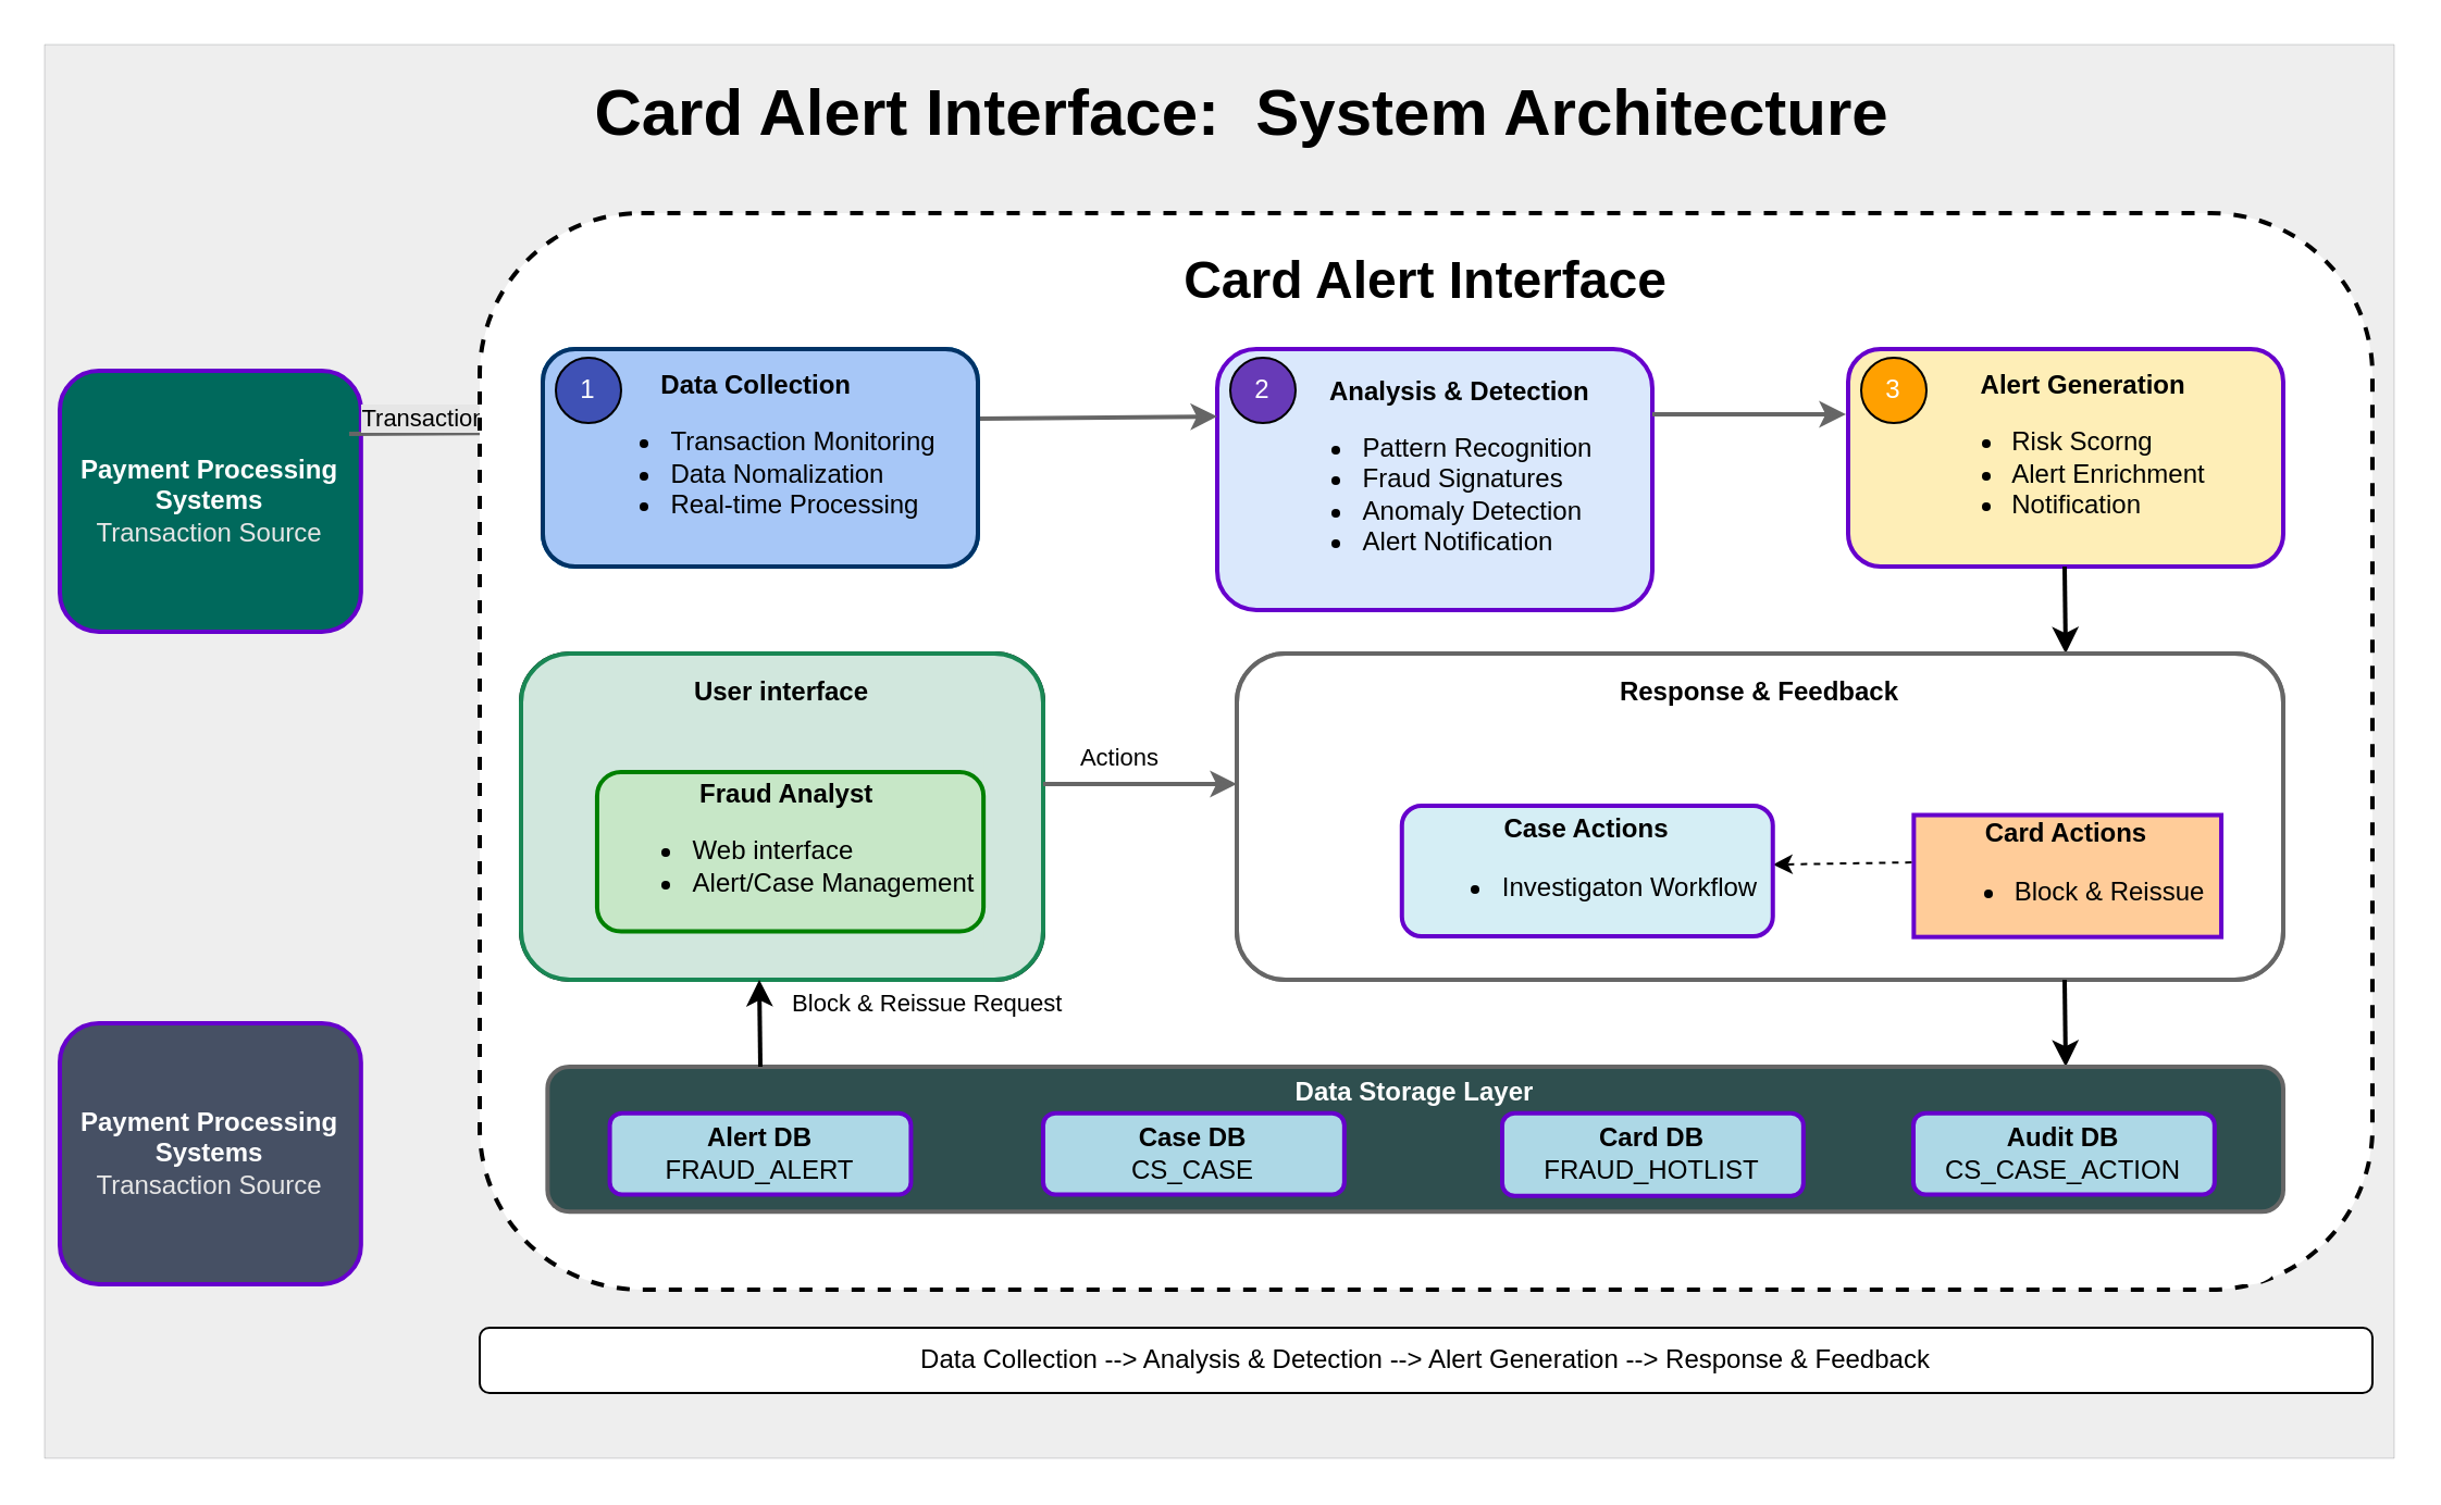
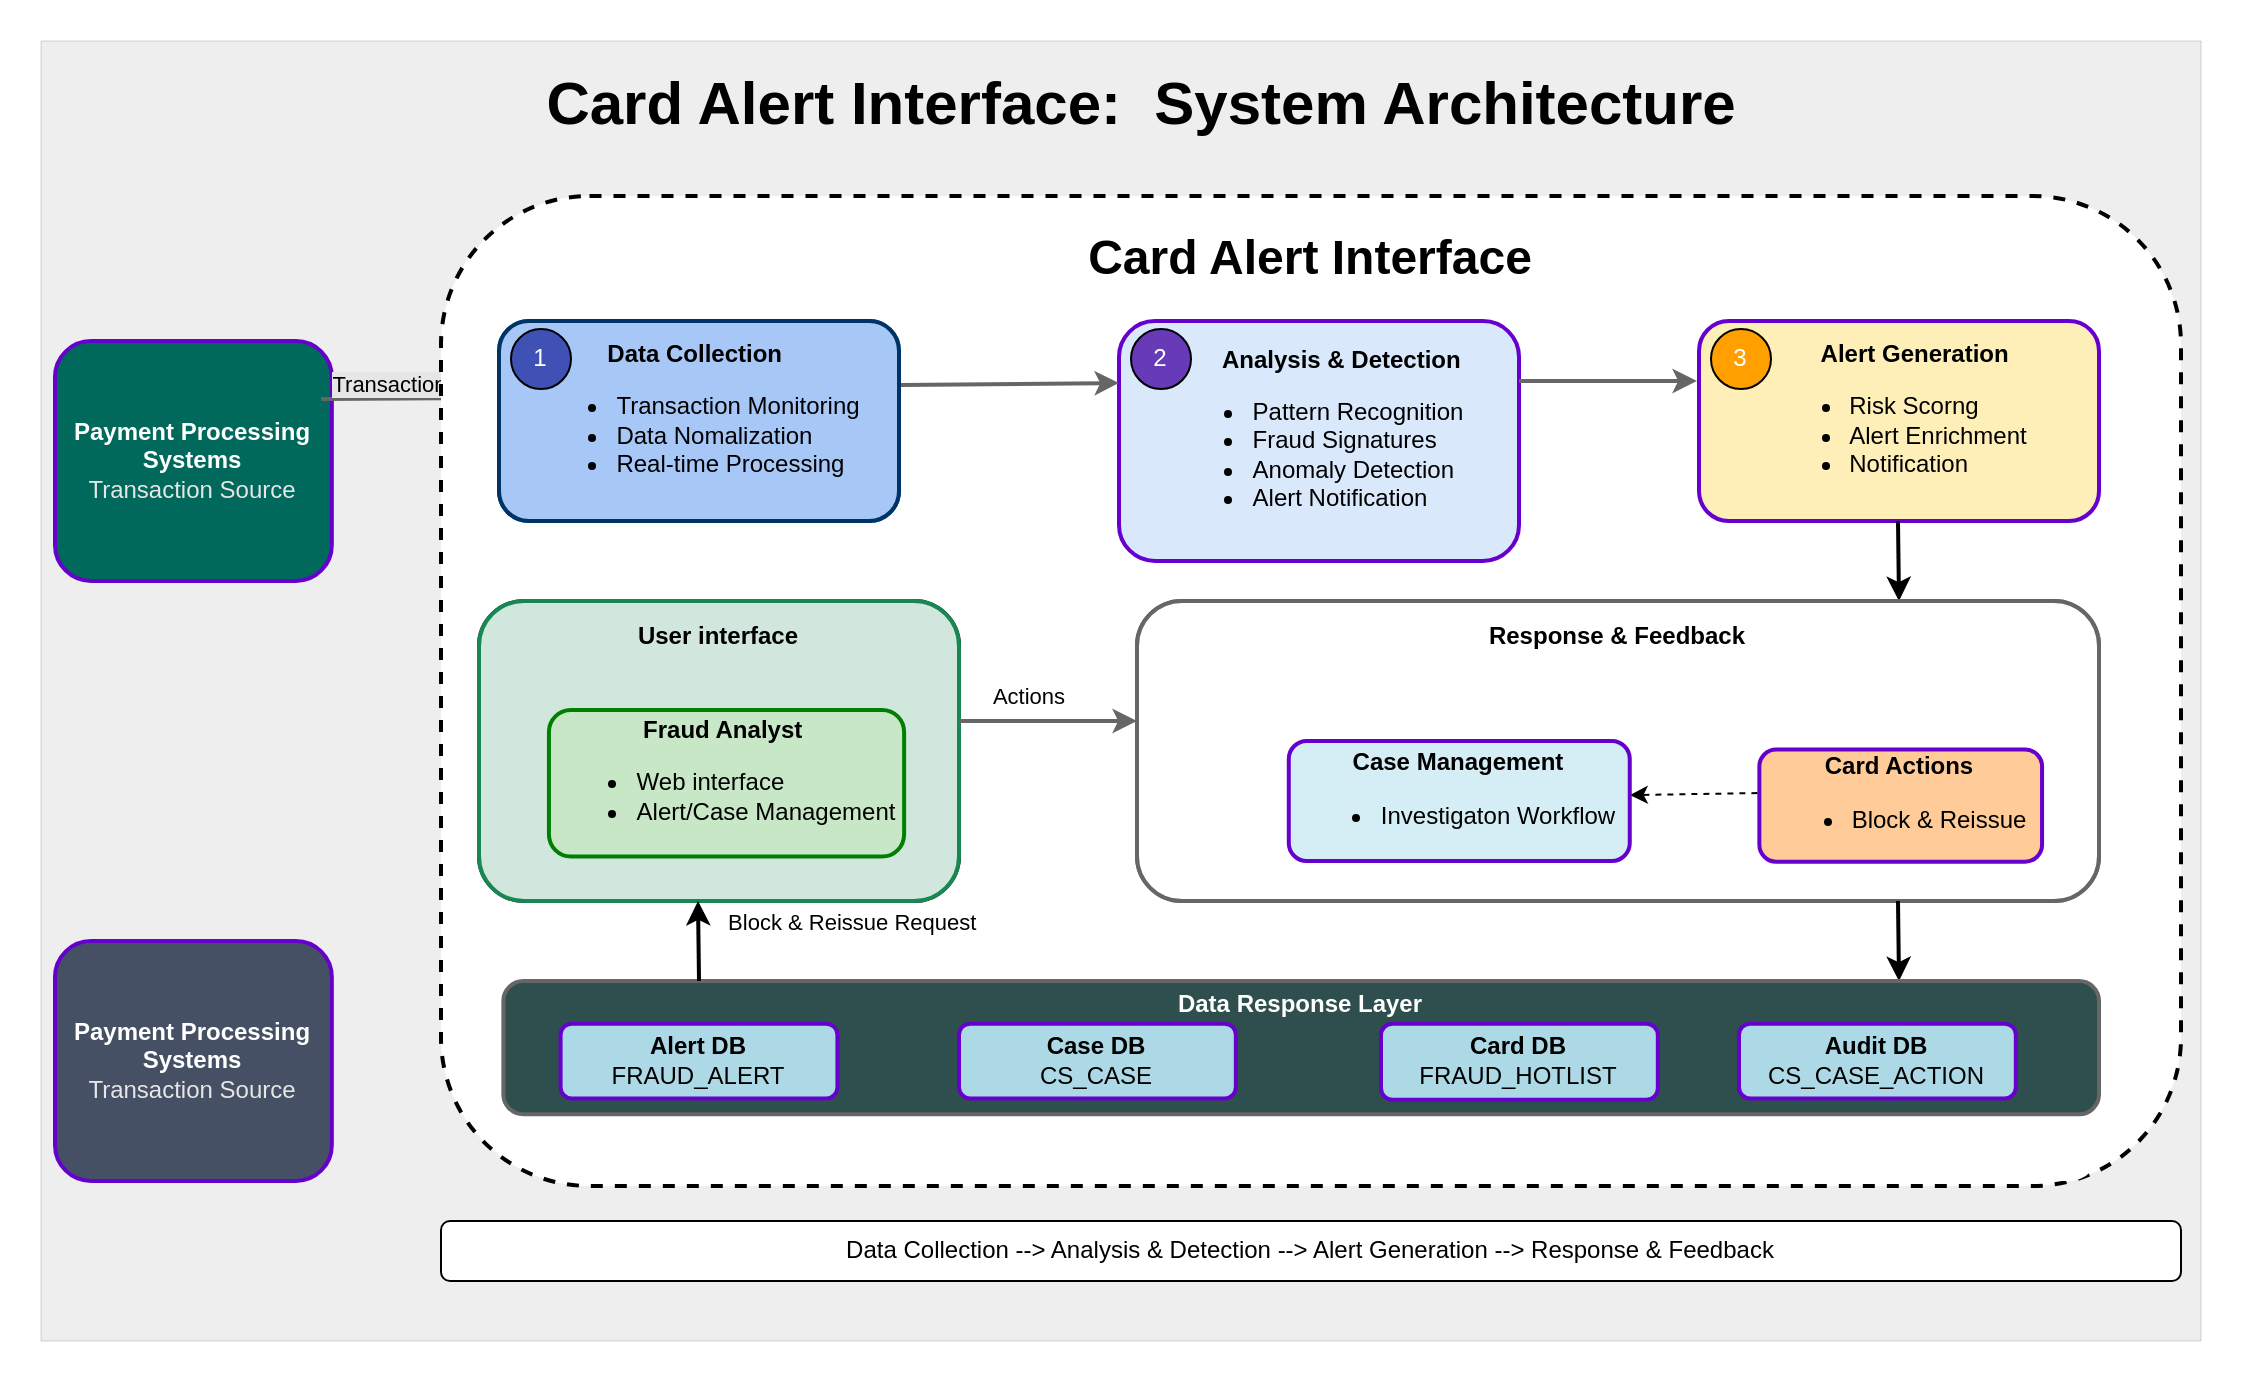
- <mxCell id="27" value="&lt;b style=&quot;background-color: transparent; color: light-dark(rgb(0, 0, 0), rgb(255, 255, 255));&quot;&gt;Case Actions&lt;/b&gt;&lt;br&gt;&lt;ul&gt;&lt;li style=&quot;&quot;&gt;Investigaton Workflow&lt;/li&gt;&lt;/ul&gt;" style="rounded=1;whiteSpace=wrap;html=1;fillColor=light-dark(#D5EEF5,#FFFFFF);strokeColor=#6600CC;strokeWidth=2;labelPosition=center;verticalLabelPosition=middle;align=center;verticalAlign=middle;" vertex="1" parent="26"><mxGeometry x="25.832" y="20" width="170.494" height="60" as="geometry" /></mxCell>
+ <mxCell id="27" value="&lt;b style=&quot;background-color: transparent; color: light-dark(rgb(0, 0, 0), rgb(255, 255, 255));&quot;&gt;Case Management&lt;/b&gt;&lt;br&gt;&lt;ul&gt;&lt;li style=&quot;&quot;&gt;Investigaton Workflow&lt;/li&gt;&lt;/ul&gt;" style="rounded=1;whiteSpace=wrap;html=1;fillColor=light-dark(#D5EEF5,#FFFFFF);strokeColor=#6600CC;strokeWidth=2;labelPosition=center;verticalLabelPosition=middle;align=center;verticalAlign=middle;" vertex="1" parent="26"><mxGeometry x="25.832" y="20" width="170.494" height="60" as="geometry" /></mxCell>
- <mxCell id="24" value="&lt;b style=&quot;text-align: left; background-color: transparent; color: light-dark(rgb(0, 0, 0), rgb(255, 255, 255));&quot;&gt;Card Actions&lt;/b&gt;&lt;br&gt;&lt;ul&gt;&lt;li style=&quot;text-align: left;&quot;&gt;Block &amp;amp; Reissue&lt;/li&gt;&lt;/ul&gt;" style="whiteSpace=wrap;html=1;fillColor=light-dark(#FFCC99,#FFFFFF);strokeColor=#6600CC;strokeWidth=2;labelPosition=center;verticalLabelPosition=middle;align=center;verticalAlign=middle;rounded=0;" vertex="1" parent="23"><mxGeometry y="24.273" width="141.355" height="56.064" as="geometry" /></mxCell>
+ <mxCell id="24" value="&lt;b style=&quot;text-align: left; background-color: transparent; color: light-dark(rgb(0, 0, 0), rgb(255, 255, 255));&quot;&gt;Card Actions&lt;/b&gt;&lt;br&gt;&lt;ul&gt;&lt;li style=&quot;text-align: left;&quot;&gt;Block &amp;amp; Reissue&lt;/li&gt;&lt;/ul&gt;" style="rounded=1;whiteSpace=wrap;html=1;fillColor=light-dark(#FFCC99,#FFFFFF);strokeColor=#6600CC;strokeWidth=2;labelPosition=center;verticalLabelPosition=middle;align=center;verticalAlign=middle;" vertex="1" parent="23"><mxGeometry y="24.273" width="141.355" height="56.064" as="geometry" /></mxCell>
- <mxCell id="34" value="&lt;b&gt;&lt;font style=&quot;color: rgb(255, 255, 255);&quot;&gt;Data Storage Layer&lt;/font&gt;&lt;/b&gt;&lt;div&gt;&lt;br&gt;&lt;/div&gt;&lt;div&gt;&lt;br&gt;&lt;/div&gt;&lt;div&gt;&lt;br&gt;&lt;/div&gt;" style="rounded=1;whiteSpace=wrap;html=1;labelPosition=center;verticalLabelPosition=middle;align=center;verticalAlign=middle;fillColor=light-dark(#2F4F4F,#FFFFFF);strokeColor=#666666;strokeWidth=2;" vertex="1" parent="33"><mxGeometry x="-326.82" width="797.82" height="66.667" as="geometry" /></mxCell>
+ <mxCell id="34" value="&lt;b&gt;&lt;font style=&quot;color: rgb(255, 255, 255);&quot;&gt;Data Response Layer&lt;/font&gt;&lt;/b&gt;&lt;div&gt;&lt;br&gt;&lt;/div&gt;&lt;div&gt;&lt;br&gt;&lt;/div&gt;&lt;div&gt;&lt;br&gt;&lt;/div&gt;" style="rounded=1;whiteSpace=wrap;html=1;labelPosition=center;verticalLabelPosition=middle;align=center;verticalAlign=middle;fillColor=light-dark(#2F4F4F,#FFFFFF);strokeColor=#666666;strokeWidth=2;" vertex="1" parent="33"><mxGeometry x="-326.82" width="797.82" height="66.667" as="geometry" /></mxCell>
- <mxCell id="35" value="&lt;b&gt;Audit DB&lt;/b&gt;&lt;div&gt;CS_CASE_ACTION&lt;/div&gt;" style="rounded=1;whiteSpace=wrap;html=1;fillColor=light-dark(#ADD8E6,#FFFFFF);strokeColor=#6600CC;strokeWidth=2;labelPosition=center;verticalLabelPosition=middle;align=center;verticalAlign=middle;" vertex="1" parent="33"><mxGeometry x="301.0" y="21.315" width="138.416" height="37.376" as="geometry" /></mxCell>
+ <mxCell id="35" value="&lt;b&gt;Audit DB&lt;/b&gt;&lt;div&gt;CS_CASE_ACTION&lt;/div&gt;" style="rounded=1;whiteSpace=wrap;html=1;fillColor=light-dark(#ADD8E6,#FFFFFF);strokeColor=#6600CC;strokeWidth=2;labelPosition=center;verticalLabelPosition=middle;align=center;verticalAlign=middle;" vertex="1" parent="33"><mxGeometry x="291" y="21.315" width="138.416" height="37.376" as="geometry" /></mxCell>
